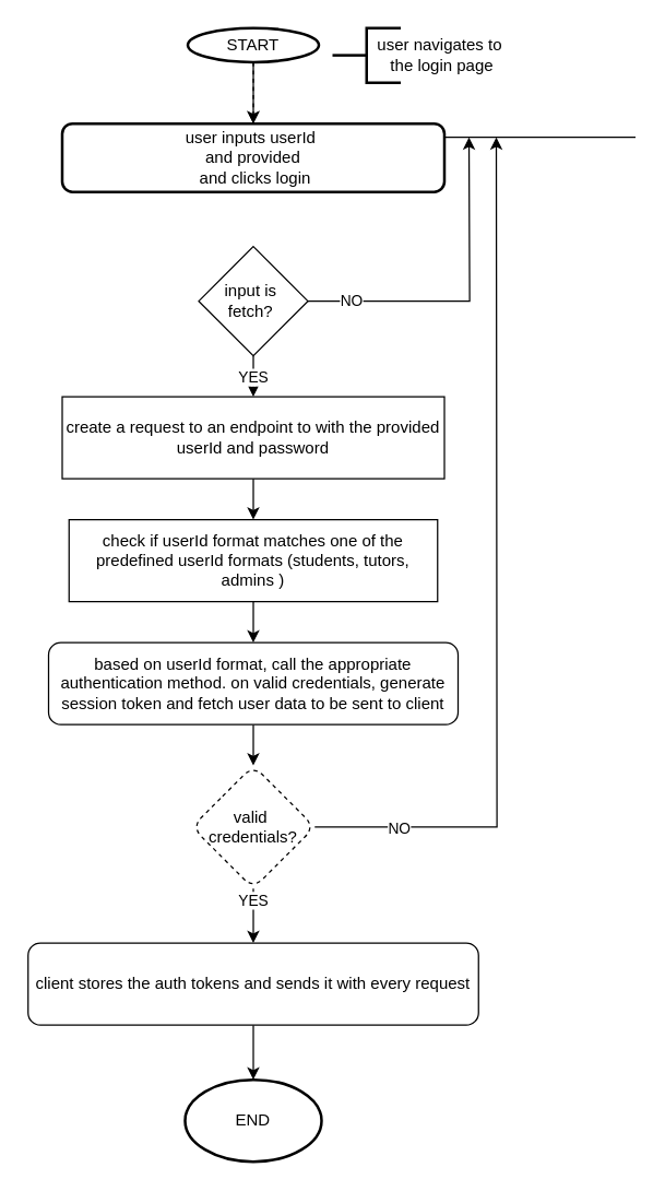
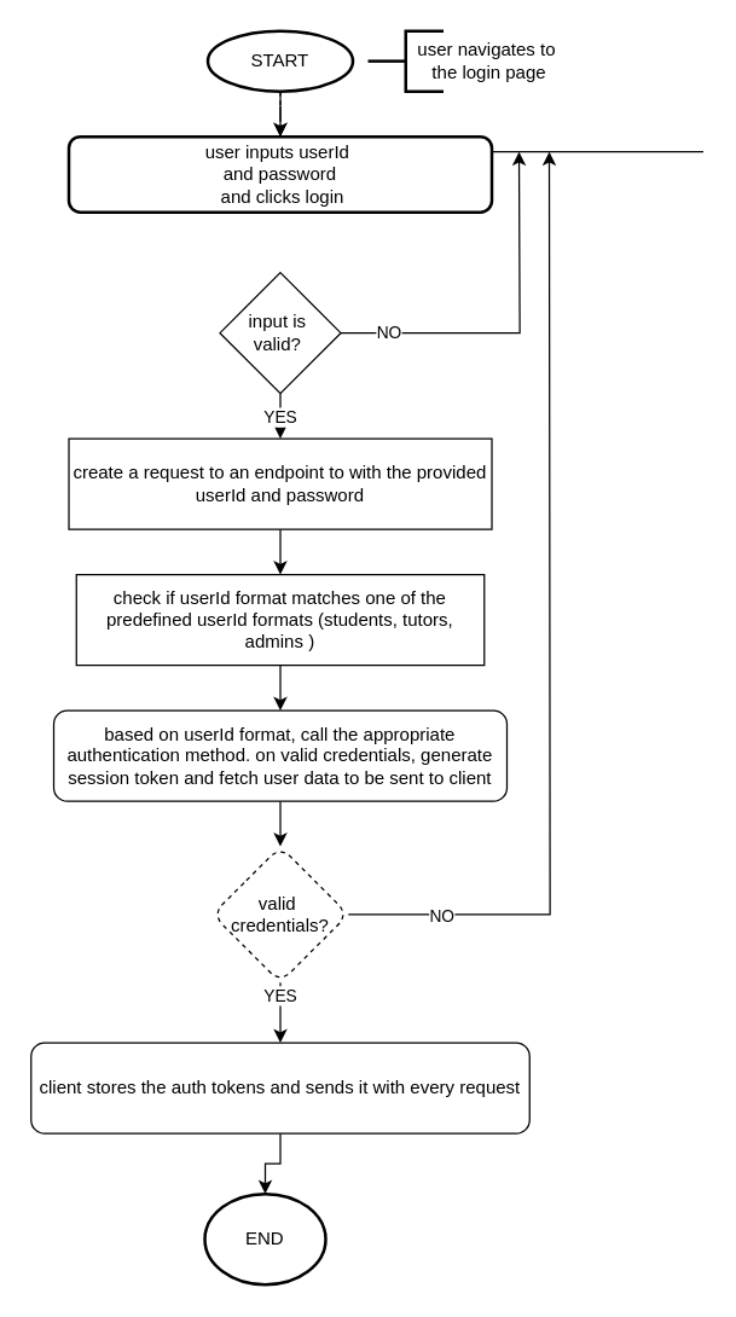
- <mxCell id="4" value="START" style="strokeWidth=2;html=1;shape=mxgraph.flowchart.start_1;whiteSpace=wrap;" parent="1" vertex="1"><mxGeometry x="137" y="20" width="96" height="25" as="geometry" /></mxCell>
+ <mxCell id="4" value="START" style="strokeWidth=2;html=1;shape=mxgraph.flowchart.start_1;whiteSpace=wrap;" parent="1" vertex="1"><mxGeometry x="137" y="20" width="96" height="40" as="geometry" /></mxCell>
- <mxCell id="27" value="&lt;span style=&quot;text-wrap: nowrap;&quot;&gt;user inputs userId&amp;nbsp;&lt;/span&gt;&lt;div&gt;&lt;span style=&quot;text-wrap: nowrap;&quot;&gt;and provided&lt;/span&gt;&lt;div style=&quot;text-wrap: nowrap;&quot;&gt;&amp;nbsp;and clicks login&lt;/div&gt;&lt;/div&gt;" style="rounded=1;whiteSpace=wrap;html=1;strokeWidth=2;" parent="1" vertex="1"><mxGeometry x="45" y="90" width="280" height="50" as="geometry" /></mxCell>
+ <mxCell id="27" value="&lt;span style=&quot;text-wrap: nowrap;&quot;&gt;user inputs userId&amp;nbsp;&lt;/span&gt;&lt;div&gt;&lt;span style=&quot;text-wrap: nowrap;&quot;&gt;and password&lt;/span&gt;&lt;div style=&quot;text-wrap: nowrap;&quot;&gt;&amp;nbsp;and clicks login&lt;/div&gt;&lt;/div&gt;" style="rounded=1;whiteSpace=wrap;html=1;strokeWidth=2;" parent="1" vertex="1"><mxGeometry x="45" y="90" width="280" height="50" as="geometry" /></mxCell>
- <mxCell id="11" value="input is&amp;nbsp;&lt;div&gt;fetch?&amp;nbsp;&lt;/div&gt;" style="rhombus;whiteSpace=wrap;html=1;" parent="1" vertex="1"><mxGeometry x="145" y="180" width="80" height="80" as="geometry" /></mxCell>
+ <mxCell id="11" value="input is&amp;nbsp;&lt;div&gt;valid?&amp;nbsp;&lt;/div&gt;" style="rhombus;whiteSpace=wrap;html=1;" parent="1" vertex="1"><mxGeometry x="145" y="180" width="80" height="80" as="geometry" /></mxCell>
- <mxCell id="26" value="END" style="strokeWidth=2;html=1;shape=mxgraph.flowchart.start_1;whiteSpace=wrap;" parent="1" vertex="1"><mxGeometry x="135" y="790" width="100" height="60" as="geometry" /></mxCell>
+ <mxCell id="26" value="END" style="strokeWidth=2;html=1;shape=mxgraph.flowchart.start_1;whiteSpace=wrap;" parent="1" vertex="1"><mxGeometry x="135" y="790" width="80" height="60" as="geometry" /></mxCell>
